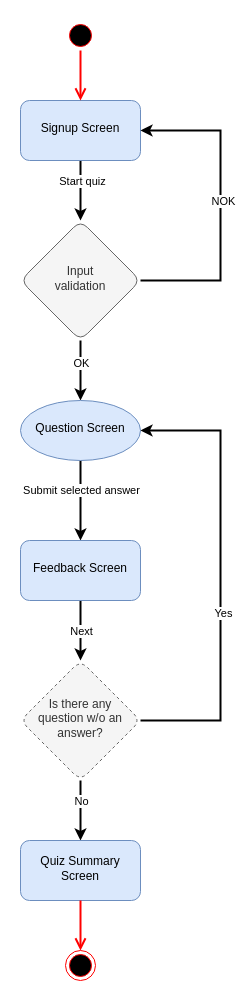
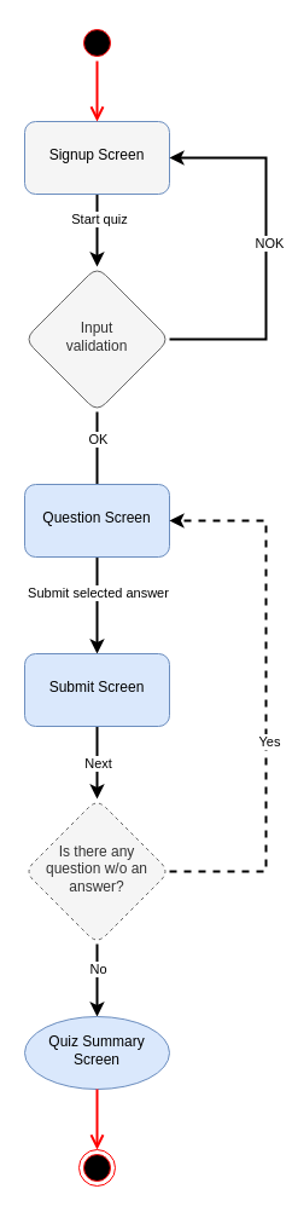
- <mxCell id="4" value="Signup Screen" style="whiteSpace=wrap;html=1;shadow=0;strokeWidth=1;spacing=6;spacingTop=-4;rounded=1;fillColor=#dae8fc;strokeColor=#6c8ebf;" vertex="1" parent="1"><mxGeometry x="20" y="100" width="120" height="60" as="geometry" /></mxCell>
+ <mxCell id="4" value="Signup Screen" style="whiteSpace=wrap;html=1;shadow=0;strokeWidth=1;spacing=6;spacingTop=-4;rounded=1;fillColor=#f5f5f5;strokeColor=#6c8ebf;" vertex="1" parent="1"><mxGeometry x="20" y="100" width="120" height="60" as="geometry" /></mxCell>
- <mxCell id="7" value="" style="edgeStyle=orthogonalEdgeStyle;rounded=0;orthogonalLoop=1;jettySize=auto;html=1;strokeWidth=2;" edge="1" parent="1" source="11" target="14"><mxGeometry relative="1" as="geometry" /></mxCell>
+ <mxCell id="7" value="" style="edgeStyle=orthogonalEdgeStyle;rounded=0;orthogonalLoop=1;jettySize=auto;html=1;strokeWidth=2;endArrow=none;" edge="1" parent="1" source="11" target="14"><mxGeometry relative="1" as="geometry" /></mxCell>
- <mxCell id="14" value="Question Screen" style="ellipse;whiteSpace=wrap;html=1;shadow=0;strokeWidth=1;spacing=6;spacingTop=-4;fillColor=#dae8fc;strokeColor=#6c8ebf;" vertex="1" parent="1"><mxGeometry x="20" y="400" width="120" height="60" as="geometry" /></mxCell>
+ <mxCell id="14" value="Question Screen" style="whiteSpace=wrap;html=1;shadow=0;strokeWidth=1;spacing=6;spacingTop=-4;rounded=1;fillColor=#dae8fc;strokeColor=#6c8ebf;" vertex="1" parent="1"><mxGeometry x="20" y="400" width="120" height="60" as="geometry" /></mxCell>
- <mxCell id="20" style="edgeStyle=orthogonalEdgeStyle;rounded=0;orthogonalLoop=1;jettySize=auto;html=1;exitX=1;exitY=0.5;exitDx=0;exitDy=0;entryX=1;entryY=0.5;entryDx=0;entryDy=0;strokeWidth=2;" edge="1" parent="1" source="22" target="14"><mxGeometry relative="1" as="geometry"><Array as="points"><mxPoint x="220" y="720" /><mxPoint x="220" y="430" /></Array></mxGeometry></mxCell>
+ <mxCell id="20" style="edgeStyle=orthogonalEdgeStyle;rounded=0;orthogonalLoop=1;jettySize=auto;html=1;exitX=1;exitY=0.5;exitDx=0;exitDy=0;entryX=1;entryY=0.5;entryDx=0;entryDy=0;strokeWidth=2;dashed=1;" edge="1" parent="1" source="22" target="14"><mxGeometry relative="1" as="geometry"><Array as="points"><mxPoint x="220" y="720" /><mxPoint x="220" y="430" /></Array></mxGeometry></mxCell>
- <mxCell id="17" value="Feedback Screen" style="whiteSpace=wrap;html=1;shadow=0;strokeWidth=1;spacing=6;spacingTop=-4;rounded=1;fillColor=#dae8fc;strokeColor=#6c8ebf;" vertex="1" parent="1"><mxGeometry x="20" y="540" width="120" height="60" as="geometry" /></mxCell>
+ <mxCell id="17" value="Submit Screen" style="whiteSpace=wrap;html=1;shadow=0;strokeWidth=1;spacing=6;spacingTop=-4;rounded=1;fillColor=#dae8fc;strokeColor=#6c8ebf;" vertex="1" parent="1"><mxGeometry x="20" y="540" width="120" height="60" as="geometry" /></mxCell>
- <mxCell id="24" value="Quiz Summary Screen" style="whiteSpace=wrap;html=1;shadow=0;strokeWidth=1;spacing=6;spacingTop=-4;rounded=1;fillColor=#dae8fc;strokeColor=#6c8ebf;" vertex="1" parent="1"><mxGeometry x="20" y="840" width="120" height="60" as="geometry" /></mxCell>
+ <mxCell id="24" value="Quiz Summary Screen" style="ellipse;whiteSpace=wrap;html=1;shadow=0;strokeWidth=1;spacing=6;spacingTop=-4;fillColor=#dae8fc;strokeColor=#6c8ebf;" vertex="1" parent="1"><mxGeometry x="20" y="840" width="120" height="60" as="geometry" /></mxCell>
